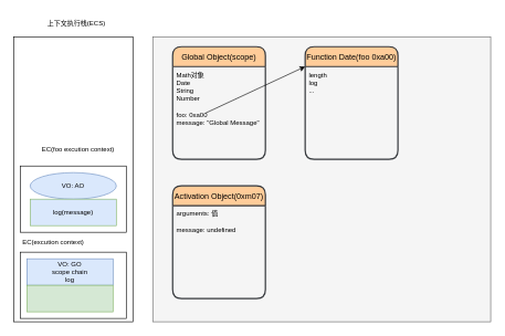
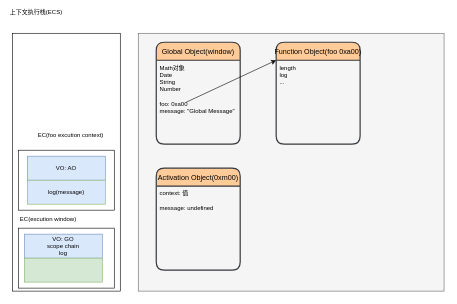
- <mxCell id="6" value="上下文执行栈(ECS)" style="text;html=1;strokeColor=none;fillColor=none;align=center;verticalAlign=middle;whiteSpace=wrap;rounded=0;fontSize=10;" parent="1" vertex="1"><mxGeometry x="70" y="20" width="90" height="30" as="geometry" /></mxCell>
+ <mxCell id="6" value="上下文执行栈(ECS)" style="text;html=1;strokeColor=none;fillColor=none;align=center;verticalAlign=middle;whiteSpace=wrap;rounded=0;fontSize=10;" parent="1" vertex="1"><mxGeometry x="15" y="5" width="90" height="30" as="geometry" /></mxCell>
- <mxCell id="4" value="Global Object(scope)" style="swimlane;childLayout=stackLayout;horizontal=1;startSize=30;horizontalStack=0;rounded=1;fontSize=12;fontStyle=0;strokeWidth=2;resizeParent=0;resizeLast=1;shadow=0;dashed=0;align=center;fillColor=#ffcc99;strokeColor=#36393d;" parent="1" vertex="1"><mxGeometry x="260" y="70" width="140" height="170" as="geometry" /></mxCell>
+ <mxCell id="4" value="Global Object(window)" style="swimlane;childLayout=stackLayout;horizontal=1;startSize=30;horizontalStack=0;rounded=1;fontSize=12;fontStyle=0;strokeWidth=2;resizeParent=0;resizeLast=1;shadow=0;dashed=0;align=center;fillColor=#ffcc99;strokeColor=#36393d;" parent="1" vertex="1"><mxGeometry x="260" y="70" width="140" height="170" as="geometry" /></mxCell>
- <mxCell id="11" value="Function Date(foo 0xa00)" style="swimlane;childLayout=stackLayout;horizontal=1;startSize=30;horizontalStack=0;rounded=1;fontSize=12;fontStyle=0;strokeWidth=2;resizeParent=0;resizeLast=1;shadow=0;dashed=0;align=center;fillColor=#ffcc99;strokeColor=#36393d;" parent="1" vertex="1"><mxGeometry x="460" y="70" width="140" height="170" as="geometry" /></mxCell>
+ <mxCell id="11" value="Function Object(foo 0xa00)" style="swimlane;childLayout=stackLayout;horizontal=1;startSize=30;horizontalStack=0;rounded=1;fontSize=12;fontStyle=0;strokeWidth=2;resizeParent=0;resizeLast=1;shadow=0;dashed=0;align=center;fillColor=#ffcc99;strokeColor=#36393d;" parent="1" vertex="1"><mxGeometry x="460" y="70" width="140" height="170" as="geometry" /></mxCell>
- <mxCell id="15" value="VO: AO" style="ellipse;whiteSpace=wrap;html=1;fontSize=10;fillColor=#dae8fc;strokeColor=#6c8ebf;" parent="1" vertex="1"><mxGeometry x="45" y="260" width="130" height="40" as="geometry" /></mxCell>
+ <mxCell id="15" value="VO: AO" style="rounded=0;whiteSpace=wrap;html=1;fontSize=10;fillColor=#dae8fc;strokeColor=#6c8ebf;" parent="1" vertex="1"><mxGeometry x="45" y="260" width="130" height="40" as="geometry" /></mxCell>
- <mxCell id="16" value="Activation Object(0xm07)" style="swimlane;childLayout=stackLayout;horizontal=1;startSize=30;horizontalStack=0;rounded=1;fontSize=12;fontStyle=0;strokeWidth=2;resizeParent=0;resizeLast=1;shadow=0;dashed=0;align=center;fillColor=#ffcc99;strokeColor=#36393d;" parent="1" vertex="1"><mxGeometry x="260" y="280" width="140" height="170" as="geometry" /></mxCell>
+ <mxCell id="16" value="Activation Object(0xm00)" style="swimlane;childLayout=stackLayout;horizontal=1;startSize=30;horizontalStack=0;rounded=1;fontSize=12;fontStyle=0;strokeWidth=2;resizeParent=0;resizeLast=1;shadow=0;dashed=0;align=center;fillColor=#ffcc99;strokeColor=#36393d;" parent="1" vertex="1"><mxGeometry x="260" y="280" width="140" height="170" as="geometry" /></mxCell>
- <mxCell id="17" value="arguments: 值&#10;&#10;message: undefined" style="align=left;strokeColor=none;fillColor=none;spacingLeft=4;fontSize=10;verticalAlign=top;resizable=0;rotatable=0;part=1;" parent="16" vertex="1"><mxGeometry y="30" width="140" height="140" as="geometry" /></mxCell>
+ <mxCell id="17" value="context: 值&#10;&#10;message: undefined" style="align=left;strokeColor=none;fillColor=none;spacingLeft=4;fontSize=10;verticalAlign=top;resizable=0;rotatable=0;part=1;" parent="16" vertex="1"><mxGeometry y="30" width="140" height="140" as="geometry" /></mxCell>
- <mxCell id="8" value="EC(excution context)" style="text;html=1;strokeColor=none;fillColor=none;align=center;verticalAlign=middle;whiteSpace=wrap;rounded=0;fontSize=10;" parent="1" vertex="1"><mxGeometry x="30" y="350" width="100" height="30" as="geometry" /></mxCell>
+ <mxCell id="8" value="EC(excution window)" style="text;html=1;strokeColor=none;fillColor=none;align=center;verticalAlign=middle;whiteSpace=wrap;rounded=0;fontSize=10;" parent="1" vertex="1"><mxGeometry x="30" y="350" width="100" height="30" as="geometry" /></mxCell>
